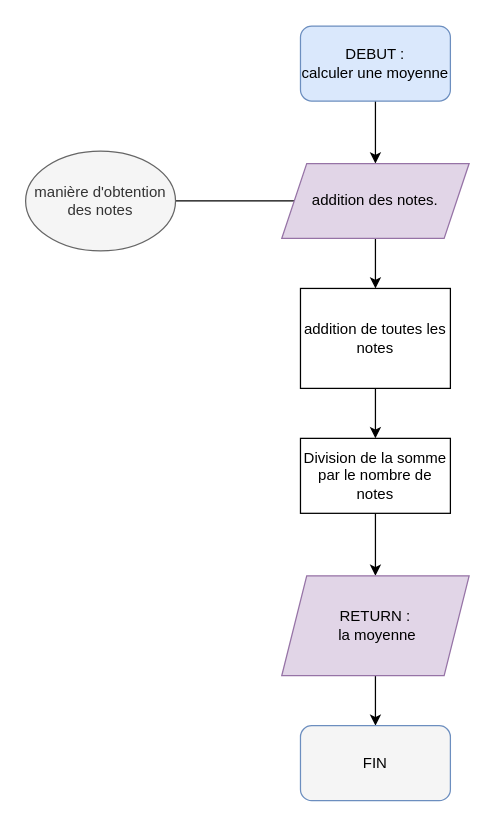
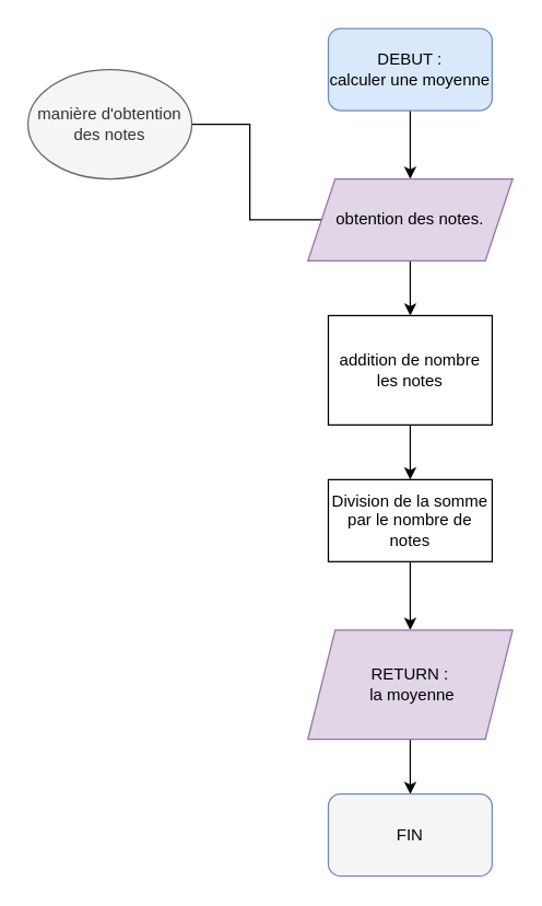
- <mxCell id="5" value="manière d'obtention des notes" style="ellipse;whiteSpace=wrap;html=1;fillColor=#f5f5f5;strokeColor=#666666;fontColor=#333333;" parent="1" vertex="1"><mxGeometry x="20" y="120" width="120" height="80" as="geometry" /></mxCell>
+ <mxCell id="5" value="manière d'obtention des notes" style="ellipse;whiteSpace=wrap;html=1;fillColor=#f5f5f5;strokeColor=#666666;fontColor=#333333;" parent="1" vertex="1"><mxGeometry x="20" y="50" width="120" height="80" as="geometry" /></mxCell>
- <mxCell id="7" value="addition des notes.&lt;br&gt;" style="shape=parallelogram;perimeter=parallelogramPerimeter;whiteSpace=wrap;html=1;fixedSize=1;fillColor=#e1d5e7;strokeColor=#9673a6;" parent="1" vertex="1"><mxGeometry x="225" y="130" width="150" height="60" as="geometry" /></mxCell>
+ <mxCell id="7" value="obtention des notes.&lt;br&gt;" style="shape=parallelogram;perimeter=parallelogramPerimeter;whiteSpace=wrap;html=1;fixedSize=1;fillColor=#e1d5e7;strokeColor=#9673a6;" parent="1" vertex="1"><mxGeometry x="225" y="130" width="150" height="60" as="geometry" /></mxCell>
- <mxCell id="9" value="addition de toutes les notes" style="rounded=0;whiteSpace=wrap;html=1;" parent="1" vertex="1"><mxGeometry x="240" y="230" width="120" height="80" as="geometry" /></mxCell>
+ <mxCell id="9" value="addition de nombre les notes" style="rounded=0;whiteSpace=wrap;html=1;" parent="1" vertex="1"><mxGeometry x="240" y="230" width="120" height="80" as="geometry" /></mxCell>
